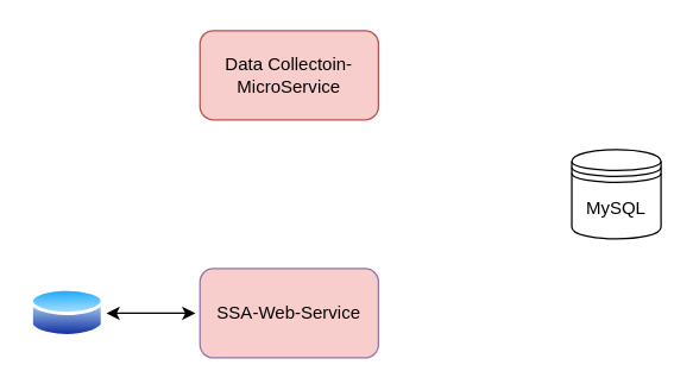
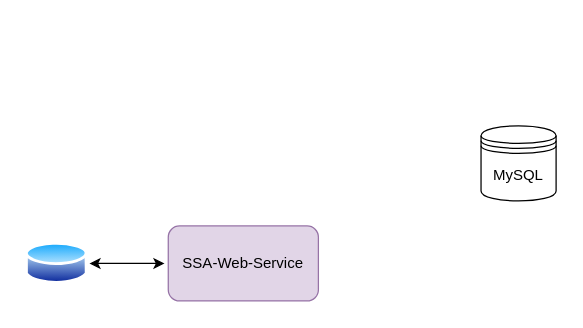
- <mxCell id="2" value="Data Collectoin-MicroService" style="rounded=1;whiteSpace=wrap;html=1;fillColor=#f8cecc;strokeColor=#b85450;" vertex="1" parent="1"><mxGeometry x="134" y="20" width="120" height="60" as="geometry" /></mxCell>
- <mxCell id="3" value="SSA-Web-Service" style="rounded=1;whiteSpace=wrap;html=1;fillColor=#f8cecc;strokeColor=#9673a6;" vertex="1" parent="1"><mxGeometry x="134" y="180" width="120" height="60" as="geometry" /></mxCell>
+ <mxCell id="3" value="SSA-Web-Service" style="rounded=1;whiteSpace=wrap;html=1;fillColor=#e1d5e7;strokeColor=#9673a6;" vertex="1" parent="1"><mxGeometry x="134" y="180" width="120" height="60" as="geometry" /></mxCell>
